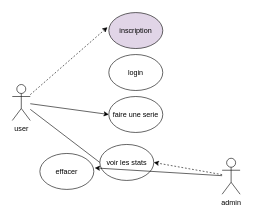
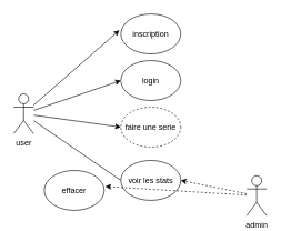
- <mxCell id="4" value="inscription" style="ellipse;whiteSpace=wrap;html=1;fillColor=#e1d5e7;" vertex="1" parent="1"><mxGeometry x="181" y="20" width="90" height="60" as="geometry" /></mxCell>
+ <mxCell id="4" value="inscription" style="ellipse;whiteSpace=wrap;html=1;" vertex="1" parent="1"><mxGeometry x="181" y="20" width="90" height="60" as="geometry" /></mxCell>
- <mxCell id="5" value="" style="endArrow=classic;html=1;rounded=0;entryX=-0.025;entryY=0.407;entryDx=0;entryDy=0;entryPerimeter=0;dashed=1;" edge="1" parent="1" source="2" target="4"><mxGeometry width="50" height="50" relative="1" as="geometry"><mxPoint x="90" y="44" as="sourcePoint" /><mxPoint x="180" y="60" as="targetPoint" /></mxGeometry></mxCell>
+ <mxCell id="5" value="" style="endArrow=classic;html=1;rounded=0;entryX=-0.025;entryY=0.407;entryDx=0;entryDy=0;entryPerimeter=0;" edge="1" parent="1" source="2" target="4"><mxGeometry width="50" height="50" relative="1" as="geometry"><mxPoint x="90" y="44" as="sourcePoint" /><mxPoint x="180" y="60" as="targetPoint" /></mxGeometry></mxCell>
+ <mxCell id="8" value="" style="endArrow=classic;html=1;rounded=0;entryX=0;entryY=0.5;entryDx=0;entryDy=0;" edge="1" parent="1" source="2" target="7"><mxGeometry width="50" height="50" relative="1" as="geometry"><mxPoint x="60" y="113.157" as="sourcePoint" /><mxPoint x="180" y="130" as="targetPoint" /></mxGeometry></mxCell>
- <mxCell id="11" value="faire une serie" style="ellipse;whiteSpace=wrap;html=1;" vertex="1" parent="1"><mxGeometry x="181" y="160" width="90" height="60" as="geometry" /></mxCell>
+ <mxCell id="11" value="faire une serie" style="ellipse;whiteSpace=wrap;html=1;dashed=1;" vertex="1" parent="1"><mxGeometry x="181" y="160" width="90" height="60" as="geometry" /></mxCell>
- <mxCell id="9" value="voir les stats" style="ellipse;whiteSpace=wrap;html=1;" vertex="1" parent="1"><mxGeometry x="166" y="240" width="90" height="60" as="geometry" /></mxCell>
+ <mxCell id="9" value="voir les stats" style="ellipse;whiteSpace=wrap;html=1;" vertex="1" parent="1"><mxGeometry x="181" y="240" width="90" height="60" as="geometry" /></mxCell>
- <mxCell id="13" value="" style="endArrow=classic;html=1;rounded=0;entryX=1.017;entryY=0.402;entryDx=0;entryDy=0;entryPerimeter=0;" edge="1" parent="1" source="3" target="12"><mxGeometry width="50" height="50" relative="1" as="geometry"><mxPoint x="470" y="131.141" as="sourcePoint" /><mxPoint x="279.83" y="272.38" as="targetPoint" /></mxGeometry></mxCell>
+ <mxCell id="13" value="" style="endArrow=classic;html=1;rounded=0;entryX=1.017;entryY=0.402;entryDx=0;entryDy=0;entryPerimeter=0;dashed=1;" edge="1" parent="1" source="3" target="12"><mxGeometry width="50" height="50" relative="1" as="geometry"><mxPoint x="470" y="131.141" as="sourcePoint" /><mxPoint x="279.83" y="272.38" as="targetPoint" /></mxGeometry></mxCell>
